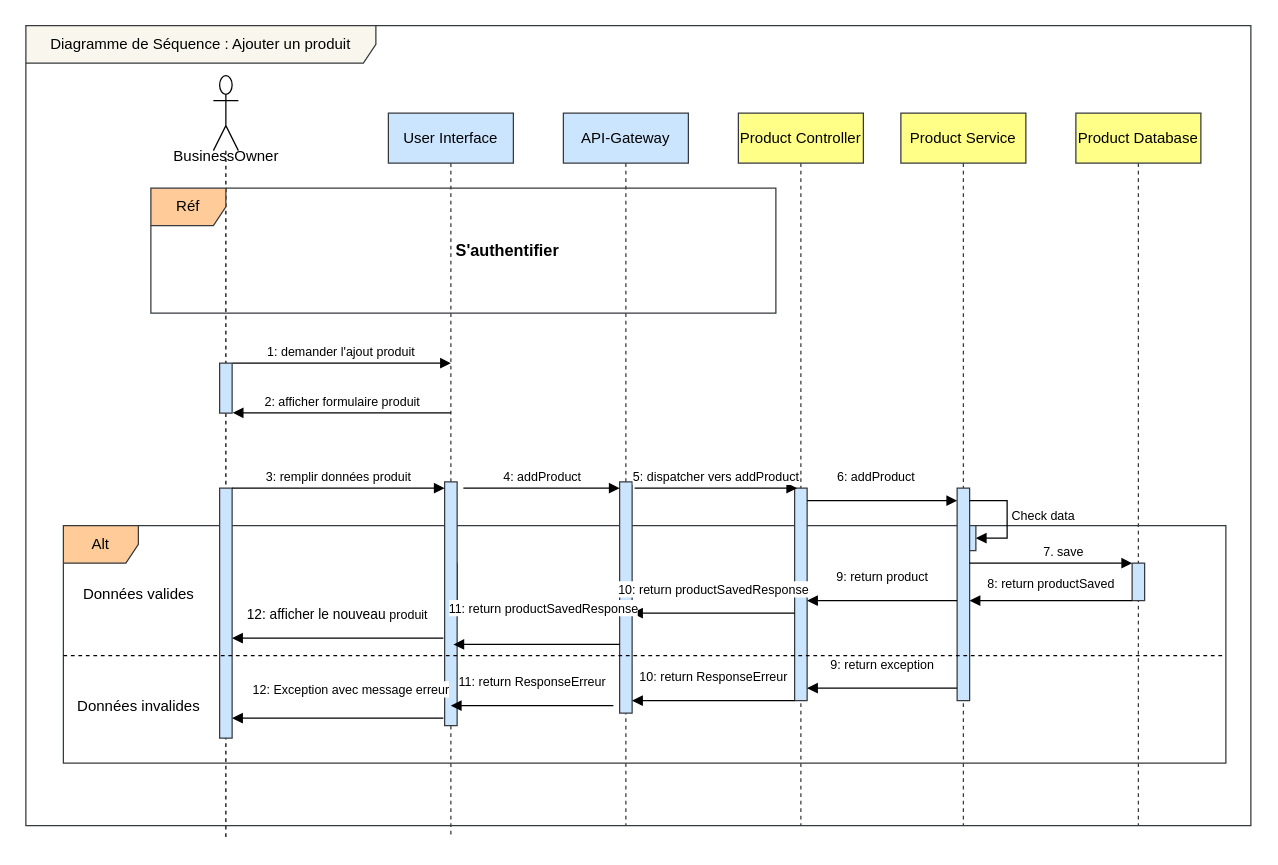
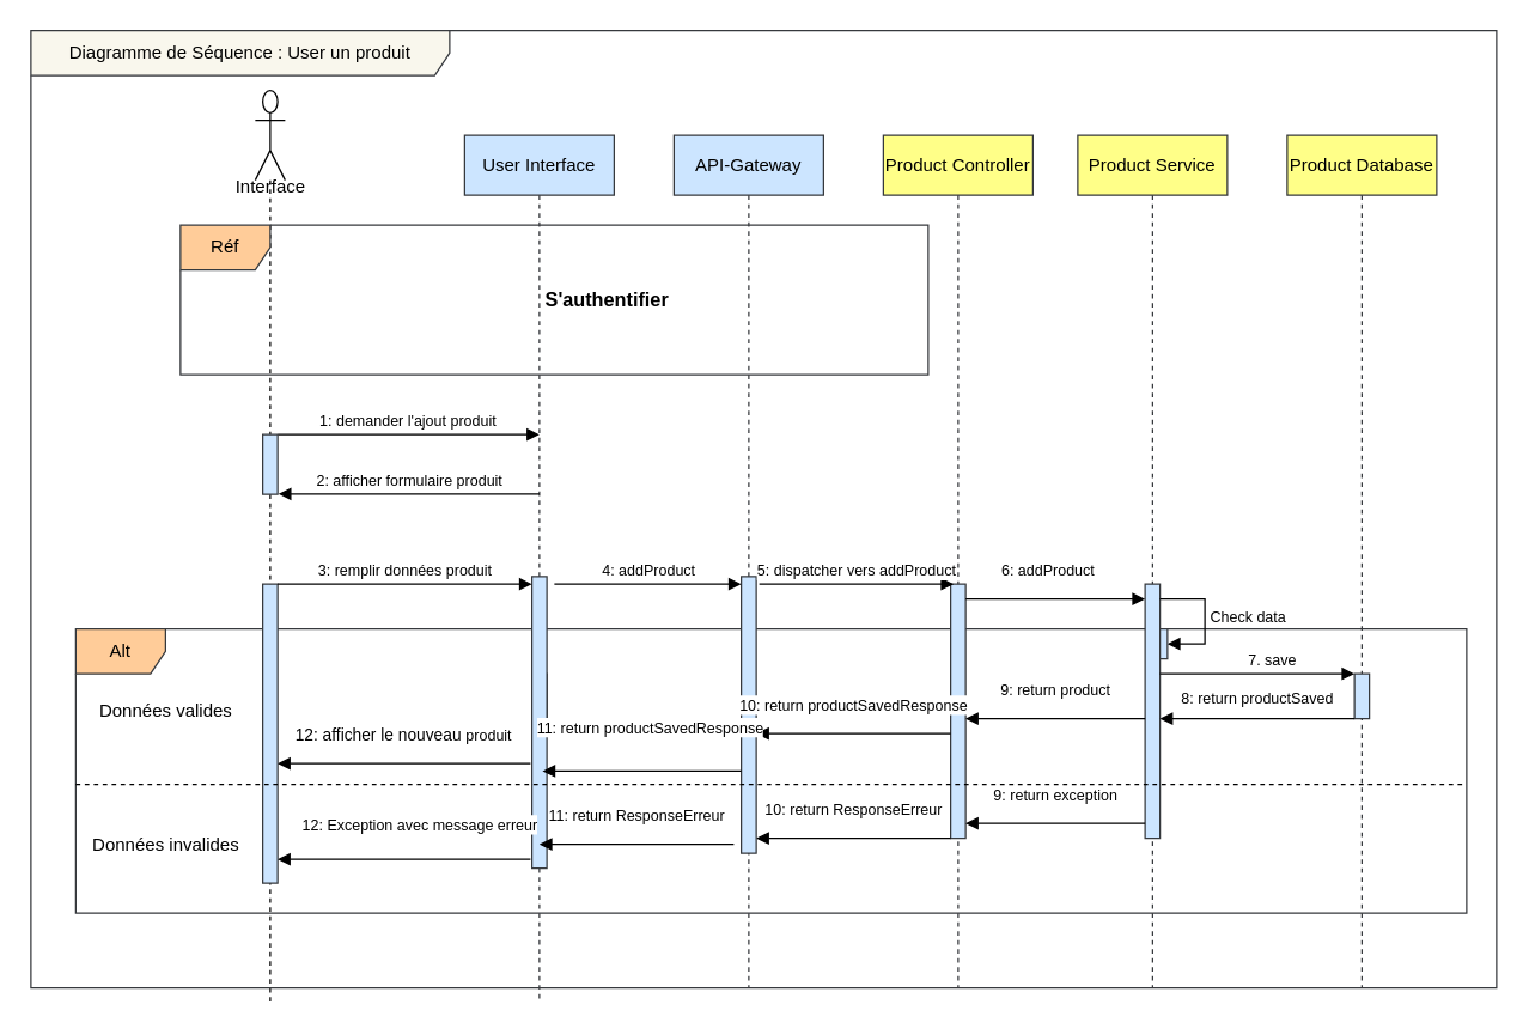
- <mxCell id="40" value="Diagramme de Séquence : Ajouter un produit" style="shape=umlFrame;whiteSpace=wrap;html=1;pointerEvents=0;width=280;height=30;fillColor=#f9f7ed;strokeColor=#36393d;" vertex="1" parent="1"><mxGeometry x="20" y="20" width="980" height="640" as="geometry" /></mxCell>
+ <mxCell id="40" value="Diagramme de Séquence : User un produit" style="shape=umlFrame;whiteSpace=wrap;html=1;pointerEvents=0;width=280;height=30;fillColor=#f9f7ed;strokeColor=#36393d;" vertex="1" parent="1"><mxGeometry x="20" y="20" width="980" height="640" as="geometry" /></mxCell>
- <mxCell id="41" value="BusinessOwner" style="text;html=1;align=center;verticalAlign=middle;resizable=0;points=[];autosize=1;strokeColor=none;fillColor=none;" vertex="1" parent="1"><mxGeometry x="125" y="110" width="110" height="30" as="geometry" /></mxCell>
+ <mxCell id="41" value="Interface" style="text;html=1;align=center;verticalAlign=middle;resizable=0;points=[];autosize=1;strokeColor=none;fillColor=none;" vertex="1" parent="1"><mxGeometry x="125" y="110" width="110" height="30" as="geometry" /></mxCell>
